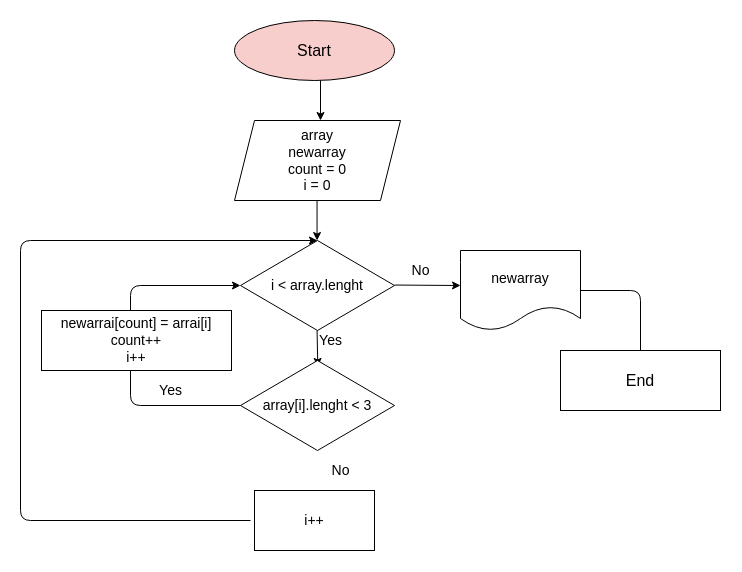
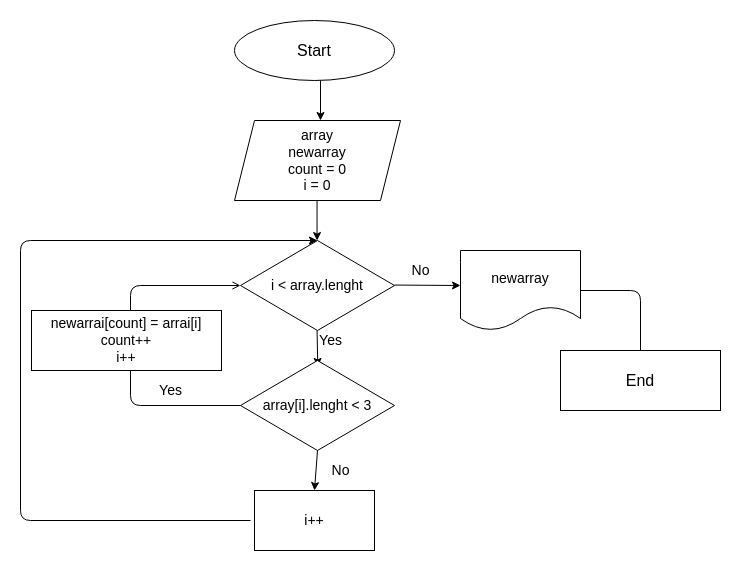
- <mxCell id="2" value="&lt;font size=&quot;3&quot;&gt;Start&lt;/font&gt;" style="ellipse;whiteSpace=wrap;html=1;fillColor=#f8cecc;" vertex="1" parent="1"><mxGeometry x="234" y="20" width="160" height="60" as="geometry" /></mxCell>
+ <mxCell id="2" value="&lt;font size=&quot;3&quot;&gt;Start&lt;/font&gt;" style="ellipse;whiteSpace=wrap;html=1;" vertex="1" parent="1"><mxGeometry x="234" y="20" width="160" height="60" as="geometry" /></mxCell>
- <mxCell id="11" value="" style="endArrow=classic;html=1;fontSize=14;exitX=0;exitY=0.5;exitDx=0;exitDy=0;entryX=0;entryY=0.5;entryDx=0;entryDy=0;" edge="1" parent="1" source="10" target="6"><mxGeometry relative="1" as="geometry"><mxPoint x="80" y="390" as="sourcePoint" /><mxPoint x="180" y="390" as="targetPoint" /><Array as="points"><mxPoint x="130" y="405" /><mxPoint x="130" y="285" /></Array></mxGeometry></mxCell>
+ <mxCell id="11" value="" style="endArrow=open;html=1;fontSize=14;exitX=0;exitY=0.5;exitDx=0;exitDy=0;entryX=0;entryY=0.5;entryDx=0;entryDy=0;" edge="1" parent="1" source="10" target="6"><mxGeometry relative="1" as="geometry"><mxPoint x="80" y="390" as="sourcePoint" /><mxPoint x="180" y="390" as="targetPoint" /><Array as="points"><mxPoint x="130" y="405" /><mxPoint x="130" y="285" /></Array></mxGeometry></mxCell>
- <mxCell id="13" value="newarrai[count] = arrai[i]&lt;br&gt;count++&lt;br&gt;i++" style="rounded=0;whiteSpace=wrap;html=1;fontSize=14;" vertex="1" parent="1"><mxGeometry x="41" y="310" width="190" height="60" as="geometry" /></mxCell>
+ <mxCell id="13" value="newarrai[count] = arrai[i]&lt;br&gt;count++&lt;br&gt;i++" style="rounded=0;whiteSpace=wrap;html=1;fontSize=14;" vertex="1" parent="1"><mxGeometry x="31" y="310" width="190" height="60" as="geometry" /></mxCell>
+ <mxCell id="18" value="" style="endArrow=classic;html=1;fontSize=14;exitX=0.5;exitY=1;exitDx=0;exitDy=0;entryX=0.5;entryY=0;entryDx=0;entryDy=0;" edge="1" parent="1" source="10" target="19"><mxGeometry width="50" height="50" relative="1" as="geometry"><mxPoint x="320" y="530" as="sourcePoint" /><mxPoint x="320" y="490" as="targetPoint" /><Array as="points" /></mxGeometry></mxCell>
